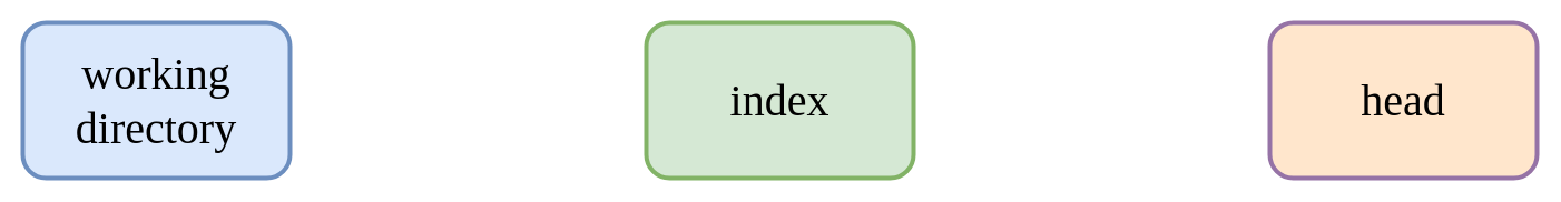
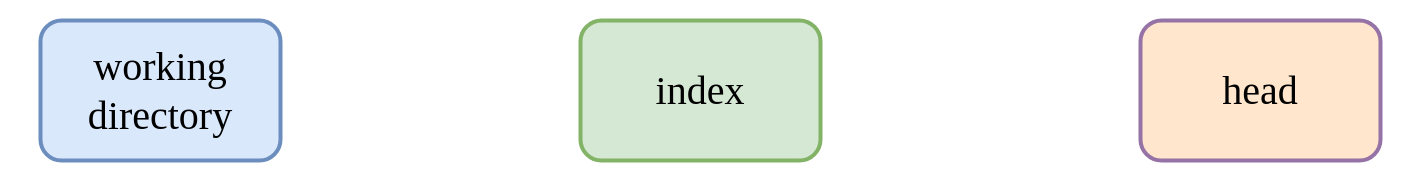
- <mxCell id="2" value="&lt;font data-font-src=&quot;https://fonts.googleapis.com/css?family=Source+Sans+Pro&quot; face=&quot;Source Sans Pro&quot; style=&quot;font-size: 40px;&quot;&gt;working directory&lt;/font&gt;" style="rounded=1;whiteSpace=wrap;html=1;fillColor=#dae8fc;strokeColor=#6c8ebf;strokeWidth=4;fontSize=40;" vertex="1" parent="1"><mxGeometry x="20" y="20" width="240" height="140" as="geometry" /></mxCell>
+ <mxCell id="2" value="&lt;font data-font-src=&quot;https://fonts.googleapis.com/css?family=Source+Sans+Pro&quot; face=&quot;Source Sans Pro&quot; style=&quot;font-size: 40px;&quot;&gt;working directory&lt;/font&gt;" style="rounded=1;whiteSpace=wrap;html=1;fillColor=#dae8fc;strokeColor=#6c8ebf;strokeWidth=4;fontSize=40;" vertex="1" parent="1"><mxGeometry x="40" y="20" width="240" height="140" as="geometry" /></mxCell>
